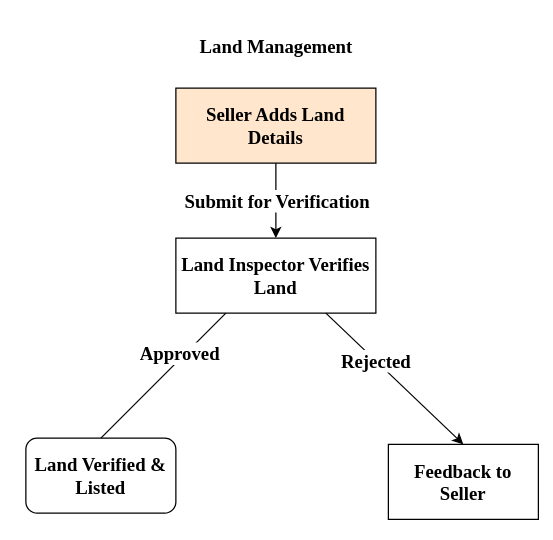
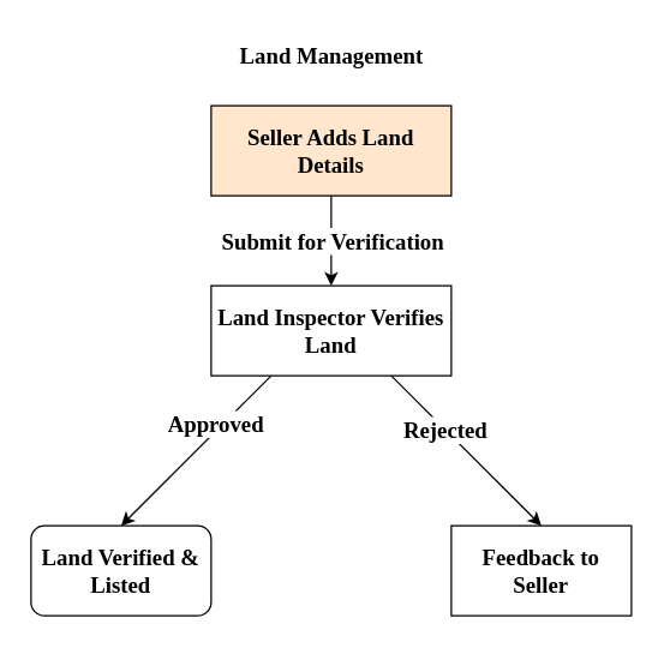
- <mxCell id="8" value="" style="endArrow=none;html=1;rounded=0;entryX=0.5;entryY=0;entryDx=0;entryDy=0;exitX=0.25;exitY=1;exitDx=0;exitDy=0;fontFamily=Times New Roman;fontStyle=1;fontSize=15;" edge="1" parent="1" source="2" target="5"><mxGeometry width="50" height="50" relative="1" as="geometry"><mxPoint x="180" y="250" as="sourcePoint" /><mxPoint x="230" y="200" as="targetPoint" /></mxGeometry></mxCell>
+ <mxCell id="8" value="" style="endArrow=classic;html=1;rounded=0;entryX=0.5;entryY=0;entryDx=0;entryDy=0;exitX=0.25;exitY=1;exitDx=0;exitDy=0;fontFamily=Times New Roman;fontStyle=1;fontSize=15;" edge="1" parent="1" source="2" target="5"><mxGeometry width="50" height="50" relative="1" as="geometry"><mxPoint x="180" y="250" as="sourcePoint" /><mxPoint x="230" y="200" as="targetPoint" /></mxGeometry></mxCell>
- <mxCell id="4" value="Feedback to Seller" style="rounded=0;whiteSpace=wrap;html=1;fontFamily=Times New Roman;fontStyle=1;fontSize=15;" vertex="1" parent="1"><mxGeometry x="310" y="355" width="120" height="60" as="geometry" /></mxCell>
+ <mxCell id="4" value="Feedback to Seller" style="rounded=0;whiteSpace=wrap;html=1;fontFamily=Times New Roman;fontStyle=1;fontSize=15;" vertex="1" parent="1"><mxGeometry x="300" y="350" width="120" height="60" as="geometry" /></mxCell>
